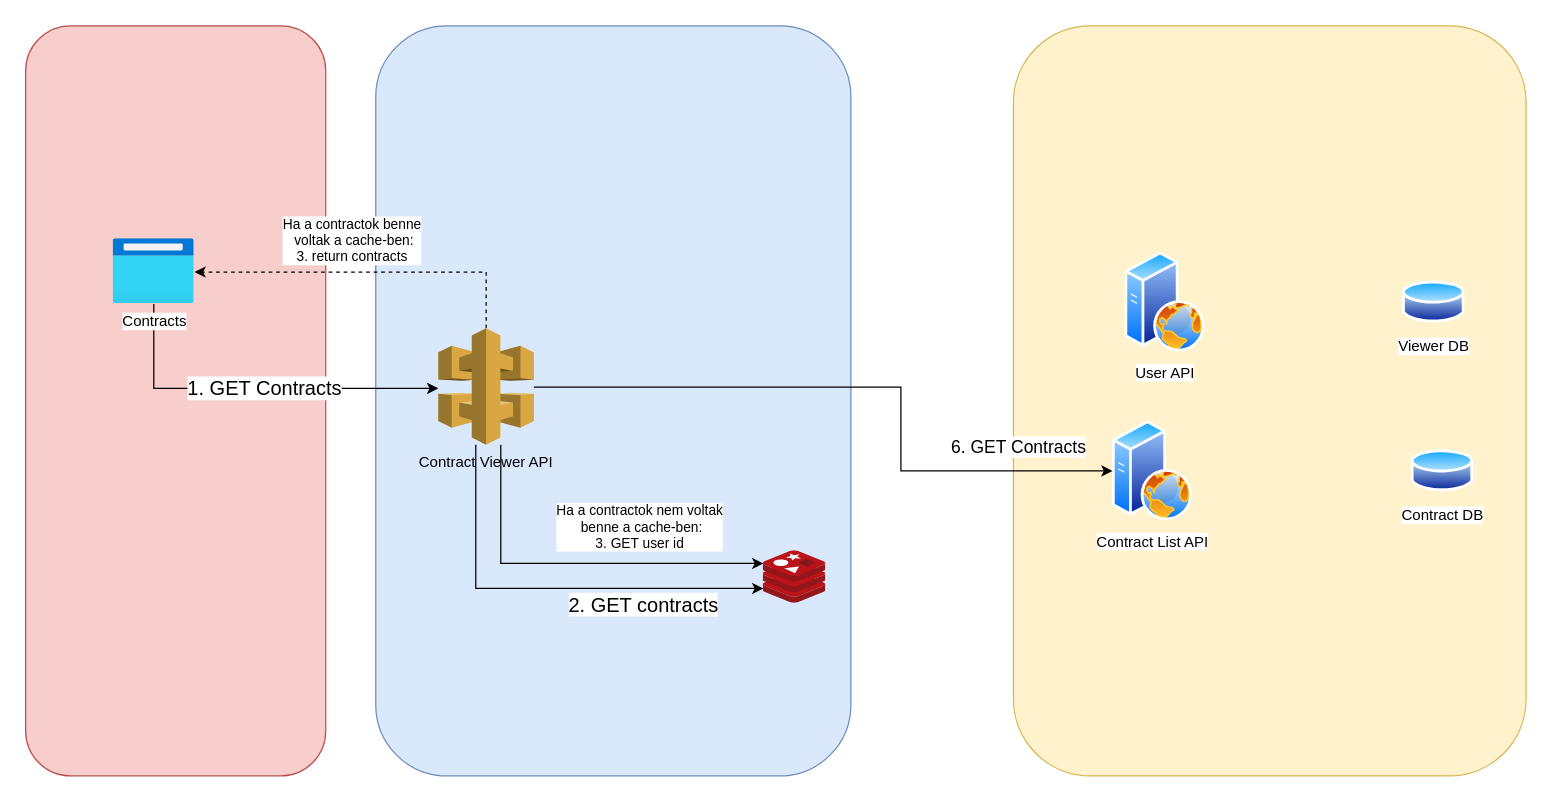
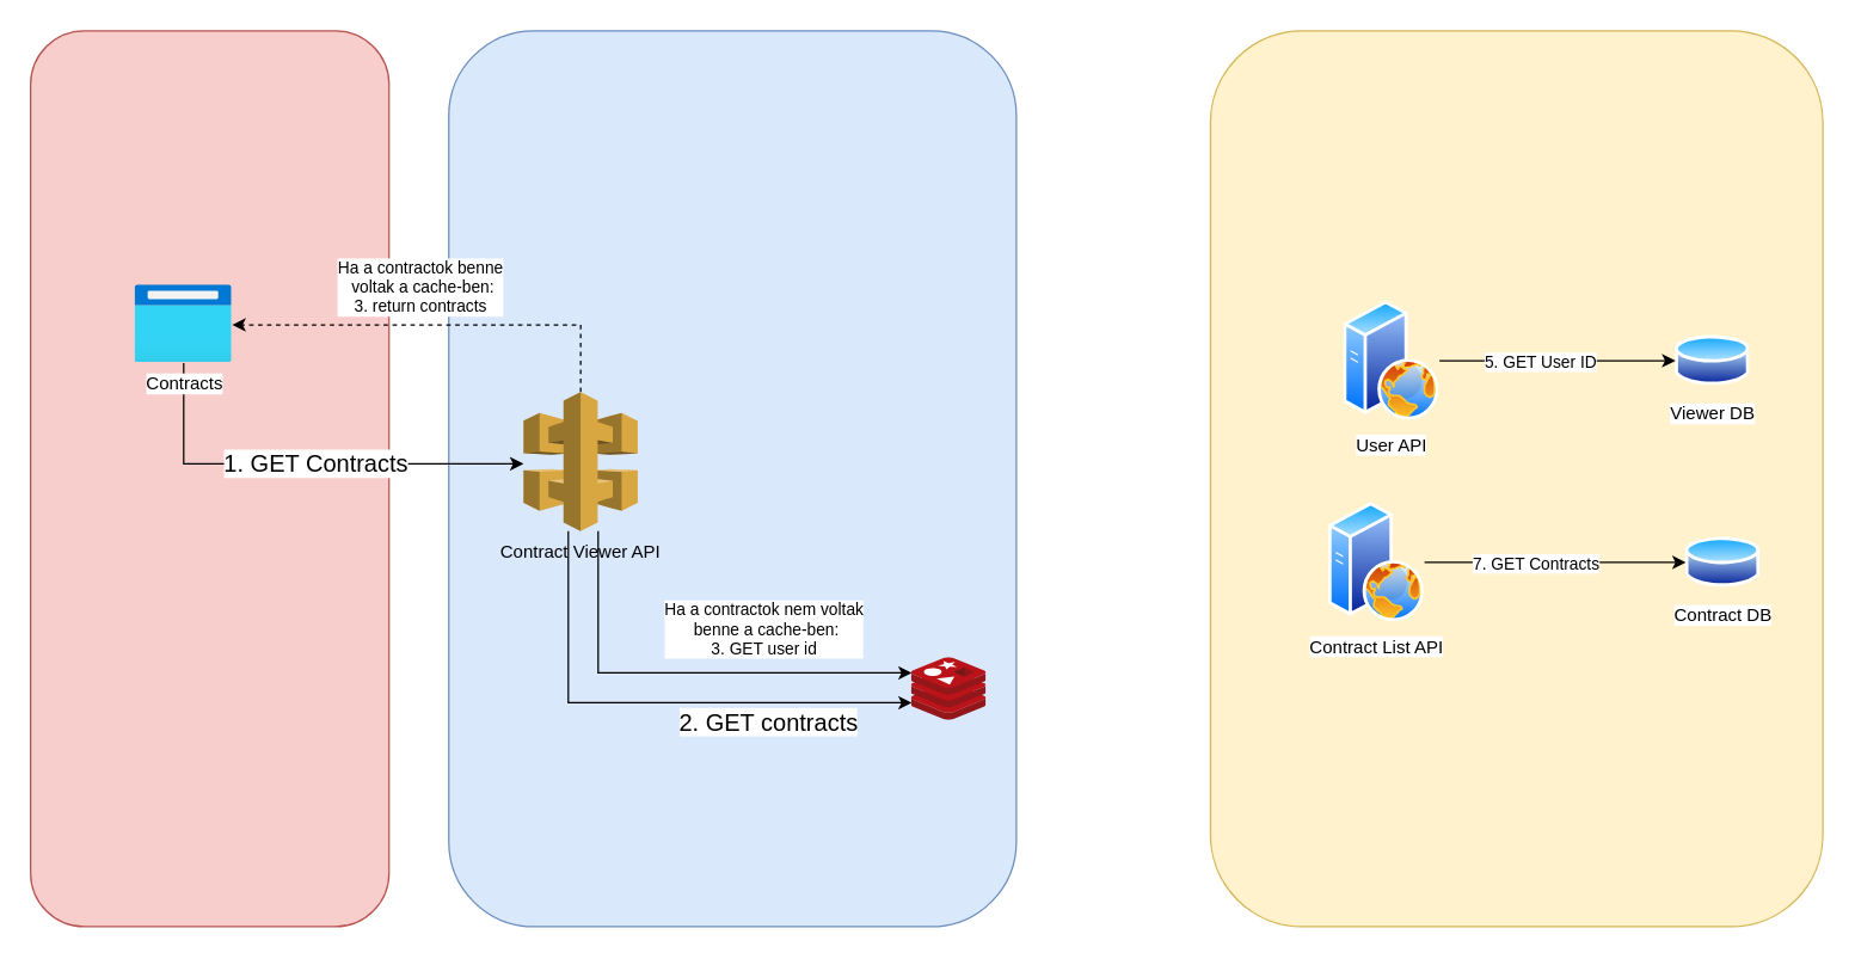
+ <mxCell id="7" style="edgeStyle=orthogonalEdgeStyle;rounded=0;orthogonalLoop=1;jettySize=auto;html=1;startArrow=none;startFill=0;" parent="1" source="9" target="5" edge="1"><mxGeometry relative="1" as="geometry" /></mxCell>
+ <mxCell id="8" value="5. GET User ID" style="edgeLabel;html=1;align=center;verticalAlign=middle;resizable=0;points=[];" vertex="1" connectable="0" parent="7"><mxGeometry x="0.15" relative="1" as="geometry"><mxPoint x="-24" as="offset" /></mxGeometry></mxCell>
- <mxCell id="14" style="edgeStyle=orthogonalEdgeStyle;rounded=0;orthogonalLoop=1;jettySize=auto;html=1;" parent="1" source="20" target="12" edge="1"><mxGeometry relative="1" as="geometry"><Array as="points"><mxPoint x="420" y="309" /><mxPoint x="720" y="309" /><mxPoint x="720" y="240" /></Array></mxGeometry></mxCell>
- <mxCell id="15" value="&lt;font&gt;6. GET Contracts&lt;/font&gt;" style="edgeLabel;html=1;align=center;verticalAlign=middle;resizable=0;points=[];fontSize=14;" parent="14" vertex="1" connectable="0"><mxGeometry x="0.748" y="-1" relative="1" as="geometry"><mxPoint x="-9" y="-21" as="offset" /></mxGeometry></mxCell>
+ <mxCell id="10" style="edgeStyle=orthogonalEdgeStyle;rounded=0;orthogonalLoop=1;jettySize=auto;html=1;startArrow=none;startFill=0;" parent="1" source="12" target="4" edge="1"><mxGeometry relative="1" as="geometry" /></mxCell>
+ <mxCell id="11" value="7. GET Contracts" style="edgeLabel;html=1;align=center;verticalAlign=middle;resizable=0;points=[];" vertex="1" connectable="0" parent="10"><mxGeometry x="0.046" relative="1" as="geometry"><mxPoint x="-17" as="offset" /></mxGeometry></mxCell>
